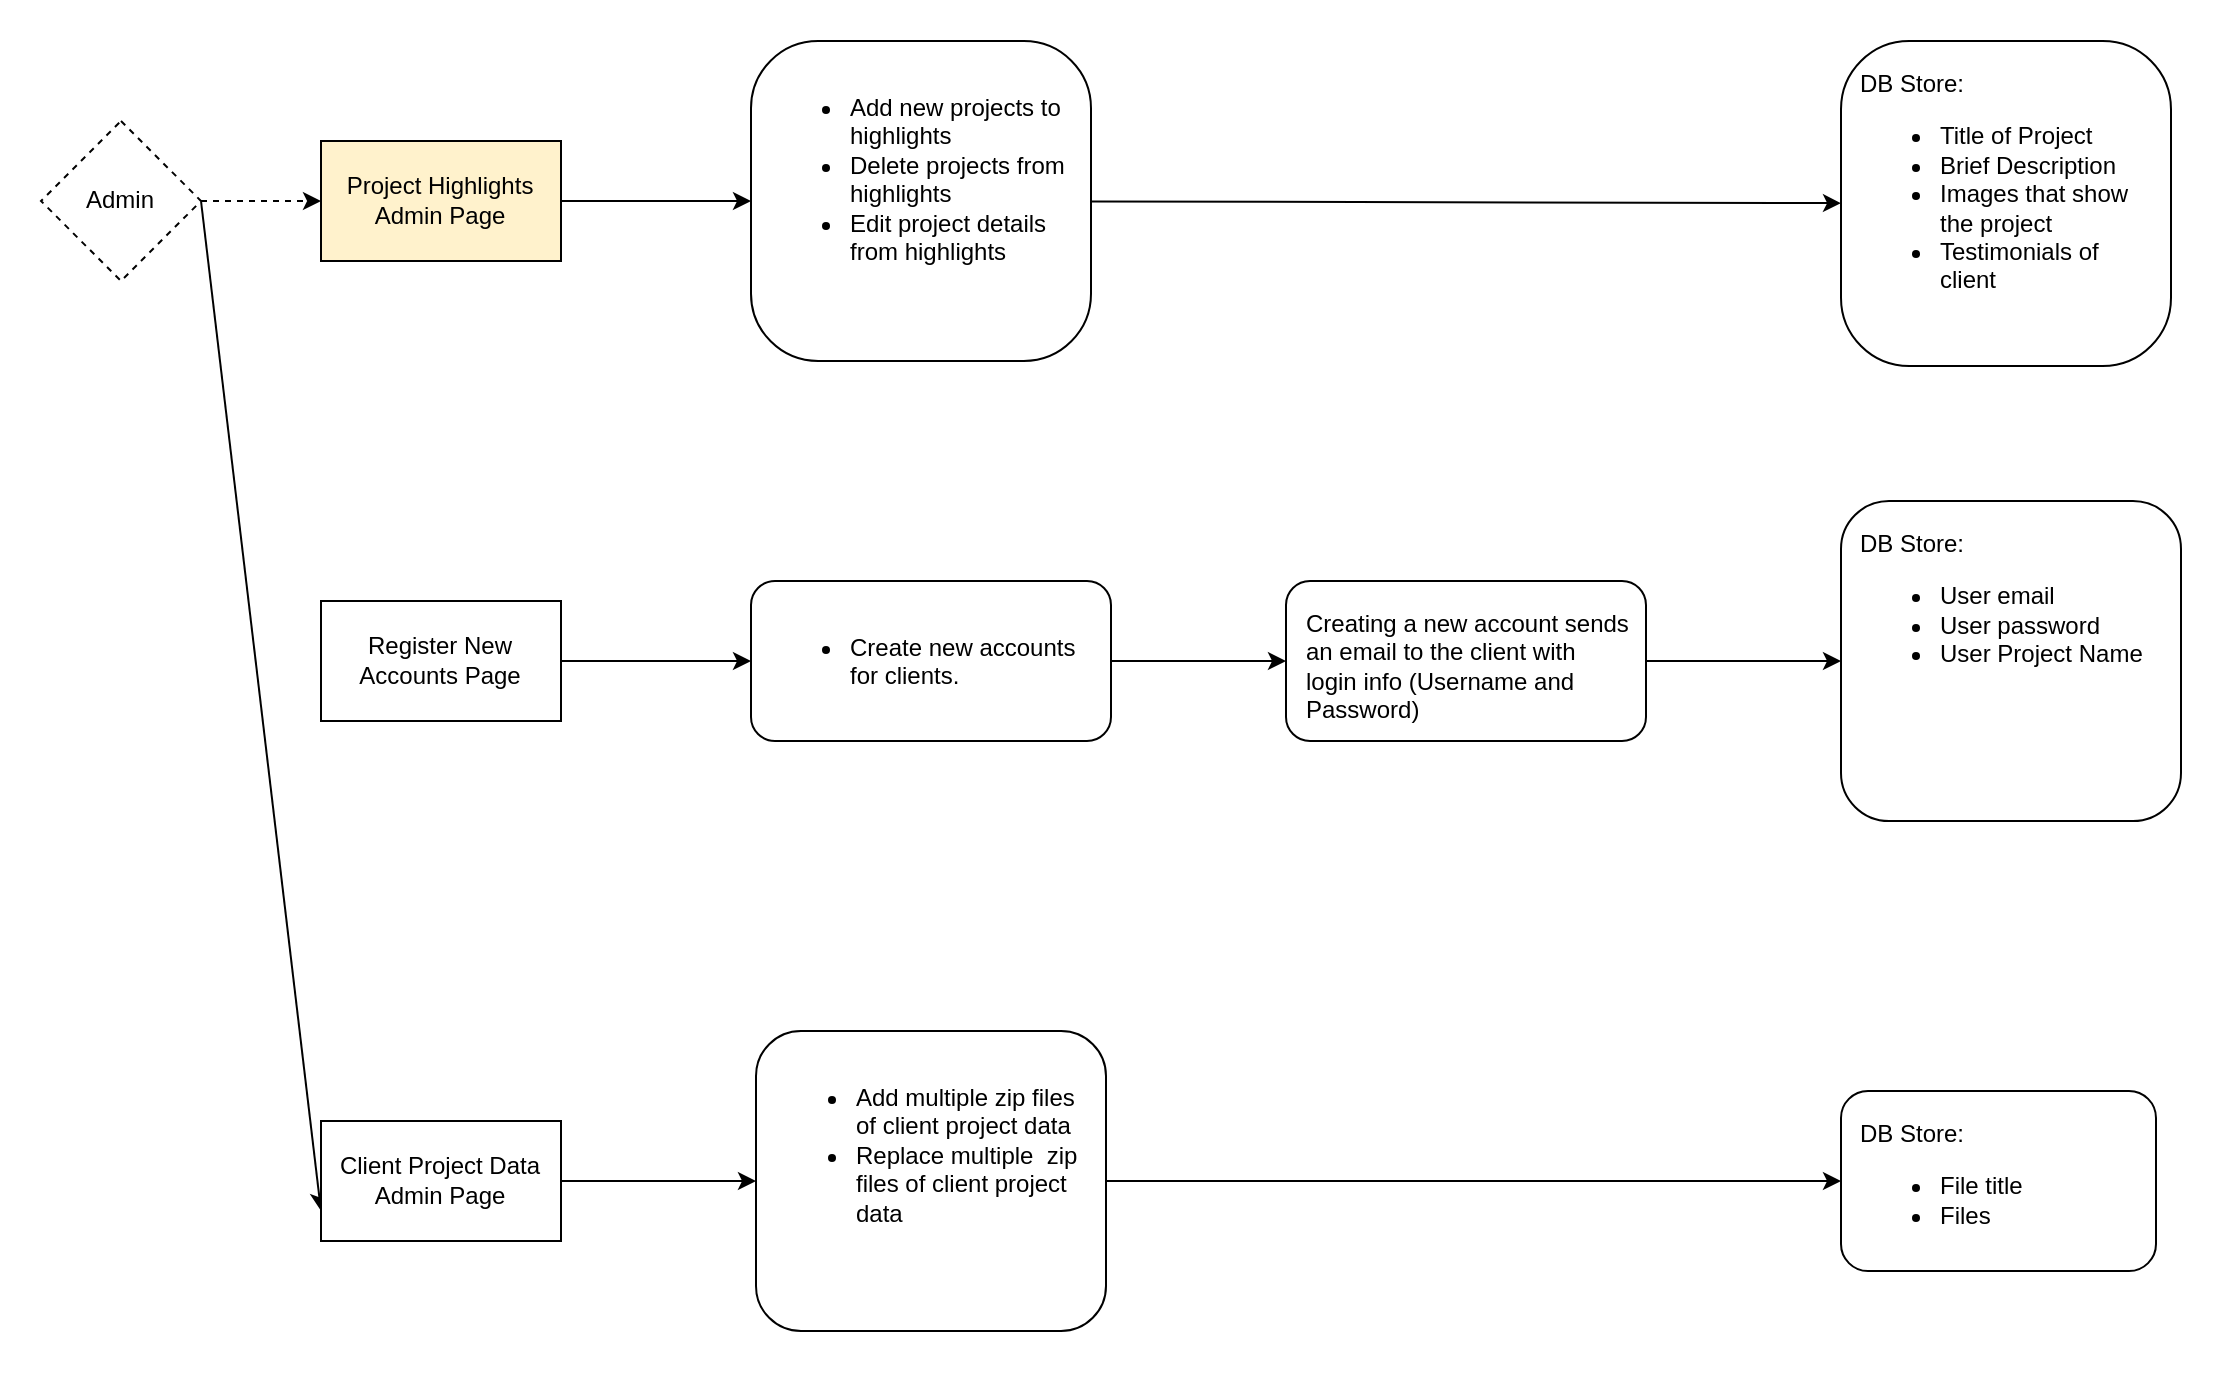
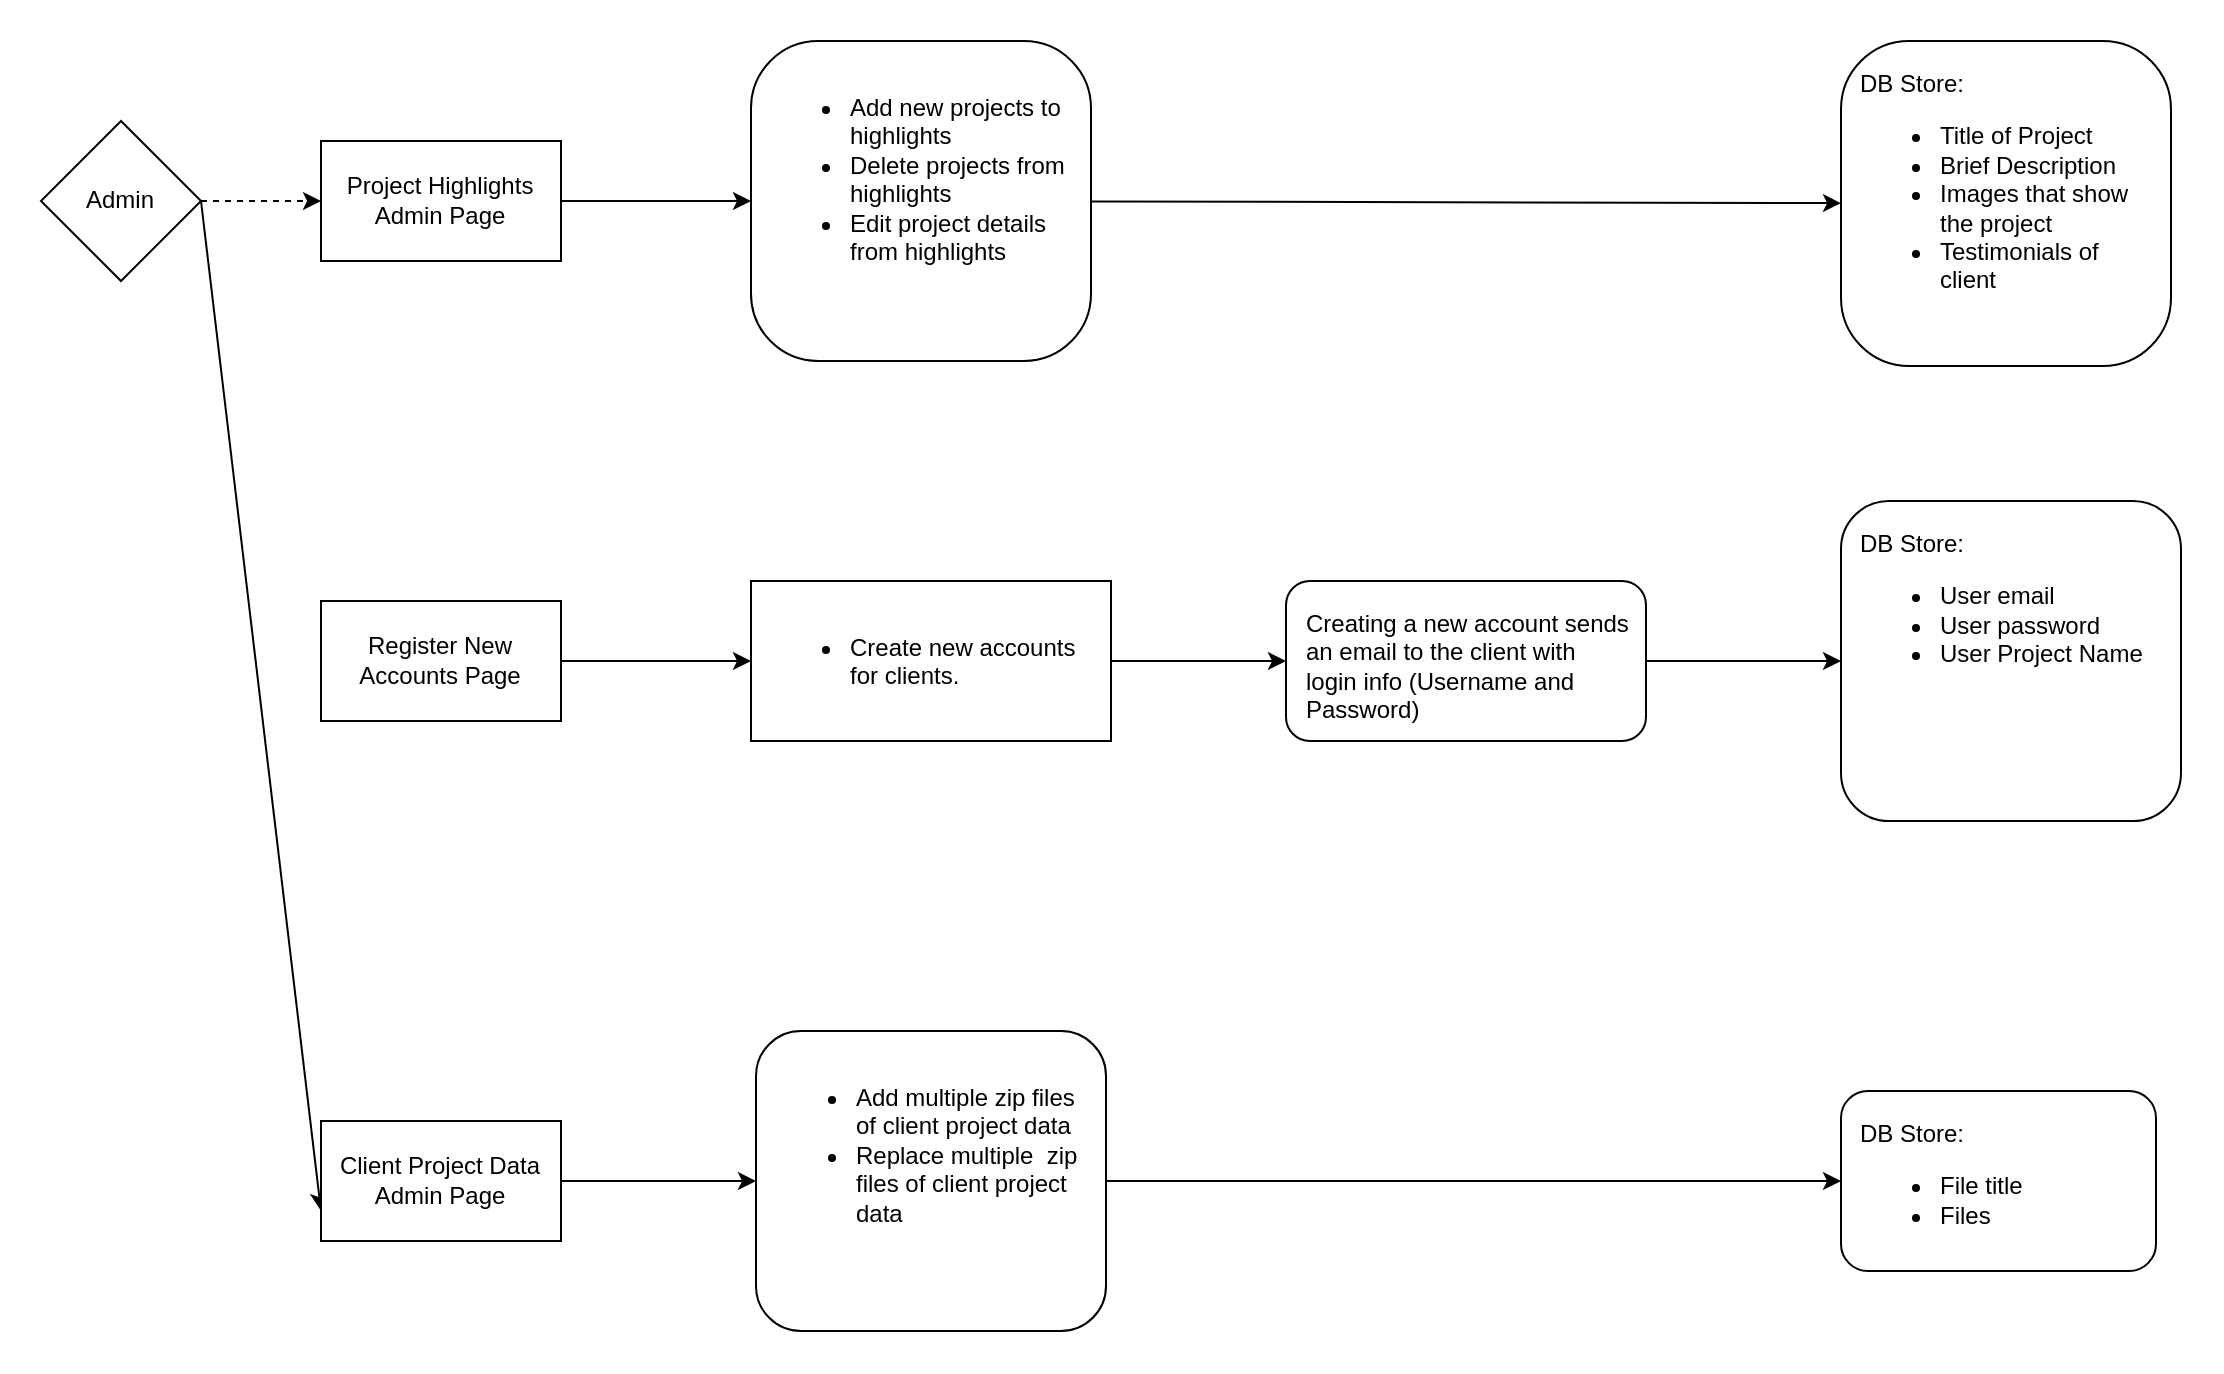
- <mxCell id="4" value="Admin" style="rhombus;whiteSpace=wrap;html=1;dashed=1;" vertex="1" parent="1"><mxGeometry x="20" y="60" width="80" height="80" as="geometry" /></mxCell>
+ <mxCell id="4" value="Admin" style="rhombus;whiteSpace=wrap;html=1;" vertex="1" parent="1"><mxGeometry x="20" y="60" width="80" height="80" as="geometry" /></mxCell>
- <mxCell id="6" value="Project Highlights&lt;br&gt;Admin Page" style="whiteSpace=wrap;html=1;fillColor=#fff2cc;" vertex="1" parent="1"><mxGeometry x="160" y="70" width="120" height="60" as="geometry" /></mxCell>
+ <mxCell id="6" value="Project Highlights&lt;br&gt;Admin Page" style="whiteSpace=wrap;html=1;" vertex="1" parent="1"><mxGeometry x="160" y="70" width="120" height="60" as="geometry" /></mxCell>
- <mxCell id="15" value="&lt;ul&gt;&lt;li&gt;Create new accounts for clients.&amp;nbsp;&lt;/li&gt;&lt;/ul&gt;" style="rounded=1;whiteSpace=wrap;html=1;verticalAlign=top;align=left;spacing=10;" vertex="1" parent="1"><mxGeometry x="375" y="290" width="180" height="80" as="geometry" /></mxCell>
+ <mxCell id="15" value="&lt;ul&gt;&lt;li&gt;Create new accounts for clients.&amp;nbsp;&lt;/li&gt;&lt;/ul&gt;" style="whiteSpace=wrap;html=1;verticalAlign=top;align=left;spacing=10;rounded=0;" vertex="1" parent="1"><mxGeometry x="375" y="290" width="180" height="80" as="geometry" /></mxCell>
